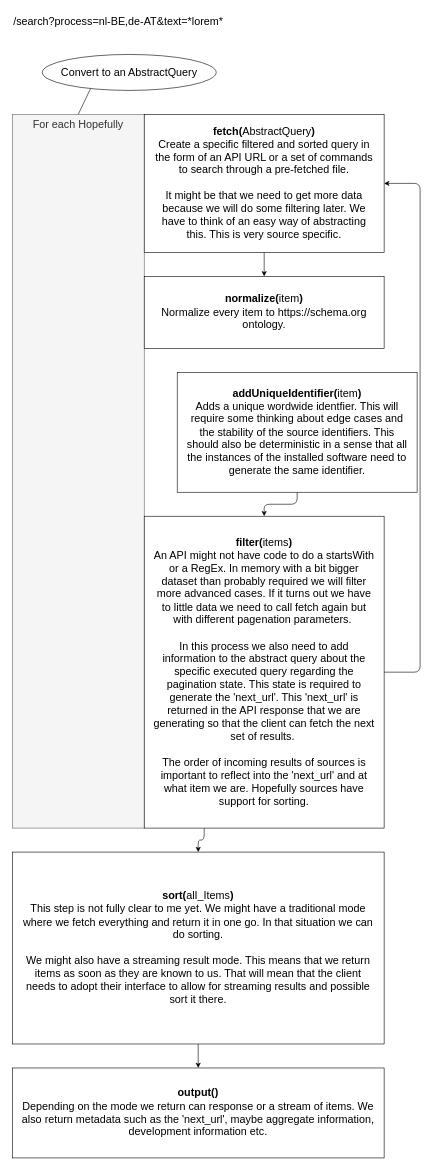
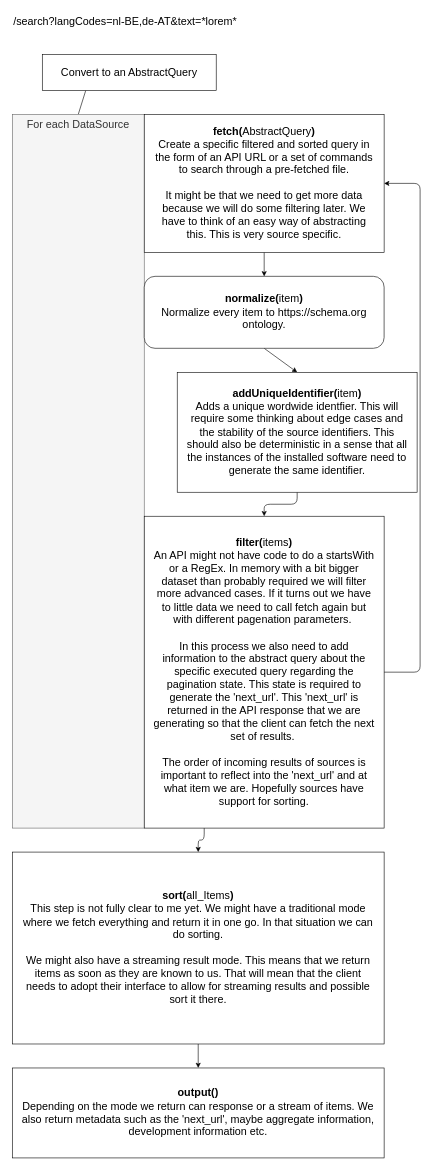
- <mxCell id="2" value="/search?process=nl-BE,de-AT&amp;amp;text=*lorem*" style="text;html=1;strokeColor=none;fillColor=none;align=left;verticalAlign=middle;whiteSpace=wrap;rounded=0;fontSize=18;" parent="1" vertex="1"><mxGeometry x="20" y="20" width="390" height="30" as="geometry" /></mxCell>
+ <mxCell id="2" value="/search?langCodes=nl-BE,de-AT&amp;amp;text=*lorem*" style="text;html=1;strokeColor=none;fillColor=none;align=left;verticalAlign=middle;whiteSpace=wrap;rounded=0;fontSize=18;" parent="1" vertex="1"><mxGeometry x="20" y="20" width="390" height="30" as="geometry" /></mxCell>
- <mxCell id="4" value="Convert to an AbstractQuery" style="ellipse;whiteSpace=wrap;html=1;fontSize=18;" parent="1" vertex="1"><mxGeometry x="70" y="90" width="290" height="60" as="geometry" /></mxCell>
+ <mxCell id="4" value="Convert to an AbstractQuery" style="rounded=0;whiteSpace=wrap;html=1;fontSize=18;" parent="1" vertex="1"><mxGeometry x="70" y="90" width="290" height="60" as="geometry" /></mxCell>
- <mxCell id="5" value="For each Hopefully" style="rounded=0;whiteSpace=wrap;html=1;fontSize=18;fillColor=#f5f5f5;fontColor=#333333;strokeColor=#666666;verticalAlign=top;" parent="1" vertex="1"><mxGeometry x="20" y="190" width="220" height="1190" as="geometry" /></mxCell>
+ <mxCell id="5" value="For each DataSource" style="rounded=0;whiteSpace=wrap;html=1;fontSize=18;fillColor=#f5f5f5;fontColor=#333333;strokeColor=#666666;verticalAlign=top;" parent="1" vertex="1"><mxGeometry x="20" y="190" width="220" height="1190" as="geometry" /></mxCell>
- <mxCell id="9" value="&lt;b&gt;normalize(&lt;/b&gt;item&lt;b&gt;)&lt;/b&gt;&lt;br&gt;Normalize every item to https://schema.org ontology." style="rounded=0;whiteSpace=wrap;html=1;fontSize=18;spacing=15;" parent="1" vertex="1"><mxGeometry x="240" y="460" width="400" height="120" as="geometry" /></mxCell>
+ <mxCell id="9" value="&lt;b&gt;normalize(&lt;/b&gt;item&lt;b&gt;)&lt;/b&gt;&lt;br&gt;Normalize every item to https://schema.org ontology." style="whiteSpace=wrap;html=1;fontSize=18;spacing=15;rounded=1;" parent="1" vertex="1"><mxGeometry x="240" y="460" width="400" height="120" as="geometry" /></mxCell>
+ <mxCell id="8" style="edgeStyle=none;html=1;exitX=0.5;exitY=1;exitDx=0;exitDy=0;entryX=0.5;entryY=0;entryDx=0;entryDy=0;fontSize=18;" parent="1" source="9" target="11" edge="1"><mxGeometry relative="1" as="geometry" /></mxCell>
